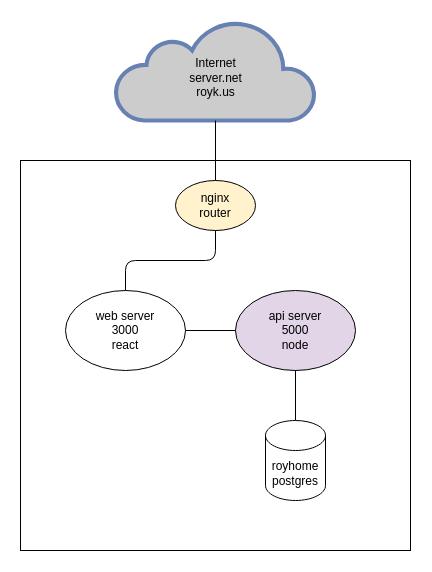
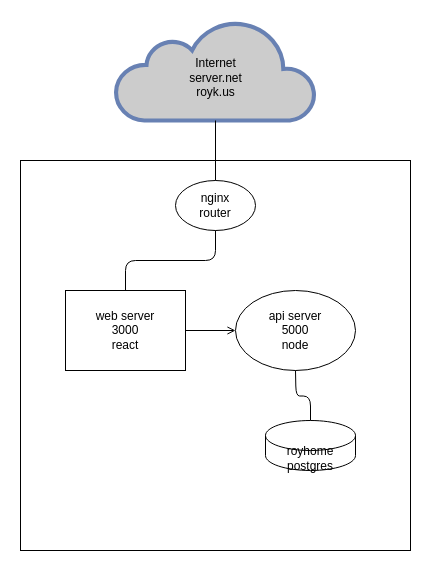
- <mxCell id="4" value="nginx&lt;br&gt;router" style="ellipse;whiteSpace=wrap;html=1;fillColor=#fff2cc;" vertex="1" parent="1"><mxGeometry x="175" y="180" width="80" height="50" as="geometry" /></mxCell>
+ <mxCell id="4" value="nginx&lt;br&gt;router" style="ellipse;whiteSpace=wrap;html=1;" vertex="1" parent="1"><mxGeometry x="175" y="180" width="80" height="50" as="geometry" /></mxCell>
- <mxCell id="6" value="web server&lt;br&gt;3000&lt;br&gt;react" style="ellipse;whiteSpace=wrap;html=1;" vertex="1" parent="1"><mxGeometry x="65" y="290" width="120" height="80" as="geometry" /></mxCell>
+ <mxCell id="6" value="web server&lt;br&gt;3000&lt;br&gt;react" style="whiteSpace=wrap;html=1;rounded=0;" vertex="1" parent="1"><mxGeometry x="65" y="290" width="120" height="80" as="geometry" /></mxCell>
- <mxCell id="9" value="" style="endArrow=none;html=1;exitX=1;exitY=0.5;exitDx=0;exitDy=0;entryX=0;entryY=0.5;entryDx=0;entryDy=0;edgeStyle=orthogonalEdgeStyle;" edge="1" parent="1" source="6" target="7"><mxGeometry width="50" height="50" relative="1" as="geometry"><mxPoint x="145" y="310" as="sourcePoint" /><mxPoint x="235" y="250" as="targetPoint" /></mxGeometry></mxCell>
+ <mxCell id="9" value="" style="endArrow=open;html=1;exitX=1;exitY=0.5;exitDx=0;exitDy=0;entryX=0;entryY=0.5;entryDx=0;entryDy=0;edgeStyle=orthogonalEdgeStyle;" edge="1" parent="1" source="6" target="7"><mxGeometry width="50" height="50" relative="1" as="geometry"><mxPoint x="145" y="310" as="sourcePoint" /><mxPoint x="235" y="250" as="targetPoint" /></mxGeometry></mxCell>
- <mxCell id="7" value="api server&lt;br&gt;5000&lt;br&gt;node" style="ellipse;whiteSpace=wrap;html=1;fillColor=#e1d5e7;" vertex="1" parent="1"><mxGeometry x="235" y="290" width="120" height="80" as="geometry" /></mxCell>
+ <mxCell id="7" value="api server&lt;br&gt;5000&lt;br&gt;node" style="ellipse;whiteSpace=wrap;html=1;" vertex="1" parent="1"><mxGeometry x="235" y="290" width="120" height="80" as="geometry" /></mxCell>
- <mxCell id="5" value="royhome&lt;br&gt;postgres" style="shape=cylinder3;whiteSpace=wrap;html=1;boundedLbl=1;backgroundOutline=1;size=15;" vertex="1" parent="1"><mxGeometry x="265" y="420" width="60" height="80" as="geometry" /></mxCell>
+ <mxCell id="5" value="royhome&lt;br&gt;postgres" style="shape=cylinder3;whiteSpace=wrap;html=1;boundedLbl=1;backgroundOutline=1;size=15;" vertex="1" parent="1"><mxGeometry x="265" y="420" width="90" height="50" as="geometry" /></mxCell>
